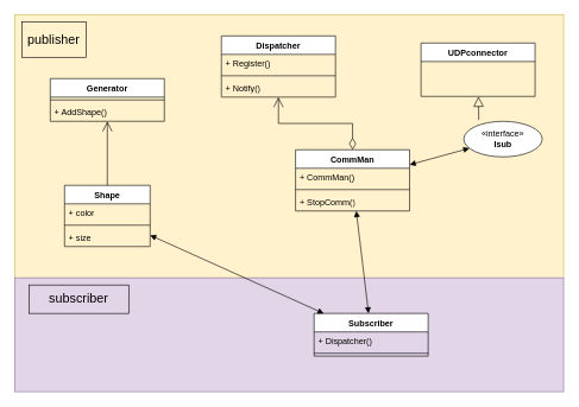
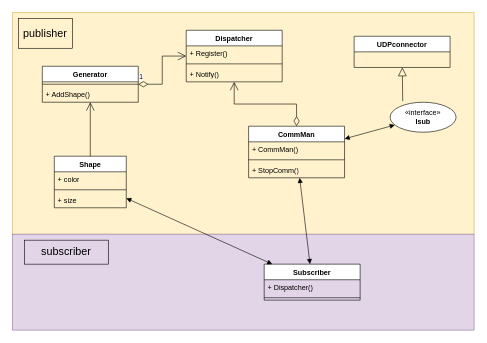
- <mxCell id="20" value="UDPconnector" style="swimlane;fontStyle=1;align=center;verticalAlign=top;childLayout=stackLayout;horizontal=1;startSize=26;horizontalStack=0;resizeParent=1;resizeParentMax=0;resizeLast=0;collapsible=1;marginBottom=0;whiteSpace=wrap;html=1;" parent="1" vertex="1"><mxGeometry x="590" y="60" width="160" height="75" as="geometry" /></mxCell>
+ <mxCell id="20" value="UDPconnector" style="swimlane;fontStyle=1;align=center;verticalAlign=top;childLayout=stackLayout;horizontal=1;startSize=26;horizontalStack=0;resizeParent=1;resizeParentMax=0;resizeLast=0;collapsible=1;marginBottom=0;whiteSpace=wrap;html=1;" parent="1" vertex="1"><mxGeometry x="590" y="60" width="160" height="52" as="geometry" /></mxCell>
+ <mxCell id="23" value="1" style="endArrow=open;html=1;endSize=12;startArrow=diamondThin;startSize=14;startFill=0;edgeStyle=orthogonalEdgeStyle;align=left;verticalAlign=bottom;rounded=0;" edge="1" parent="1" source="17" target="8"><mxGeometry x="-1" y="3" relative="1" as="geometry"><mxPoint x="210" y="340" as="sourcePoint" /><mxPoint x="370" y="340" as="targetPoint" /></mxGeometry></mxCell>
